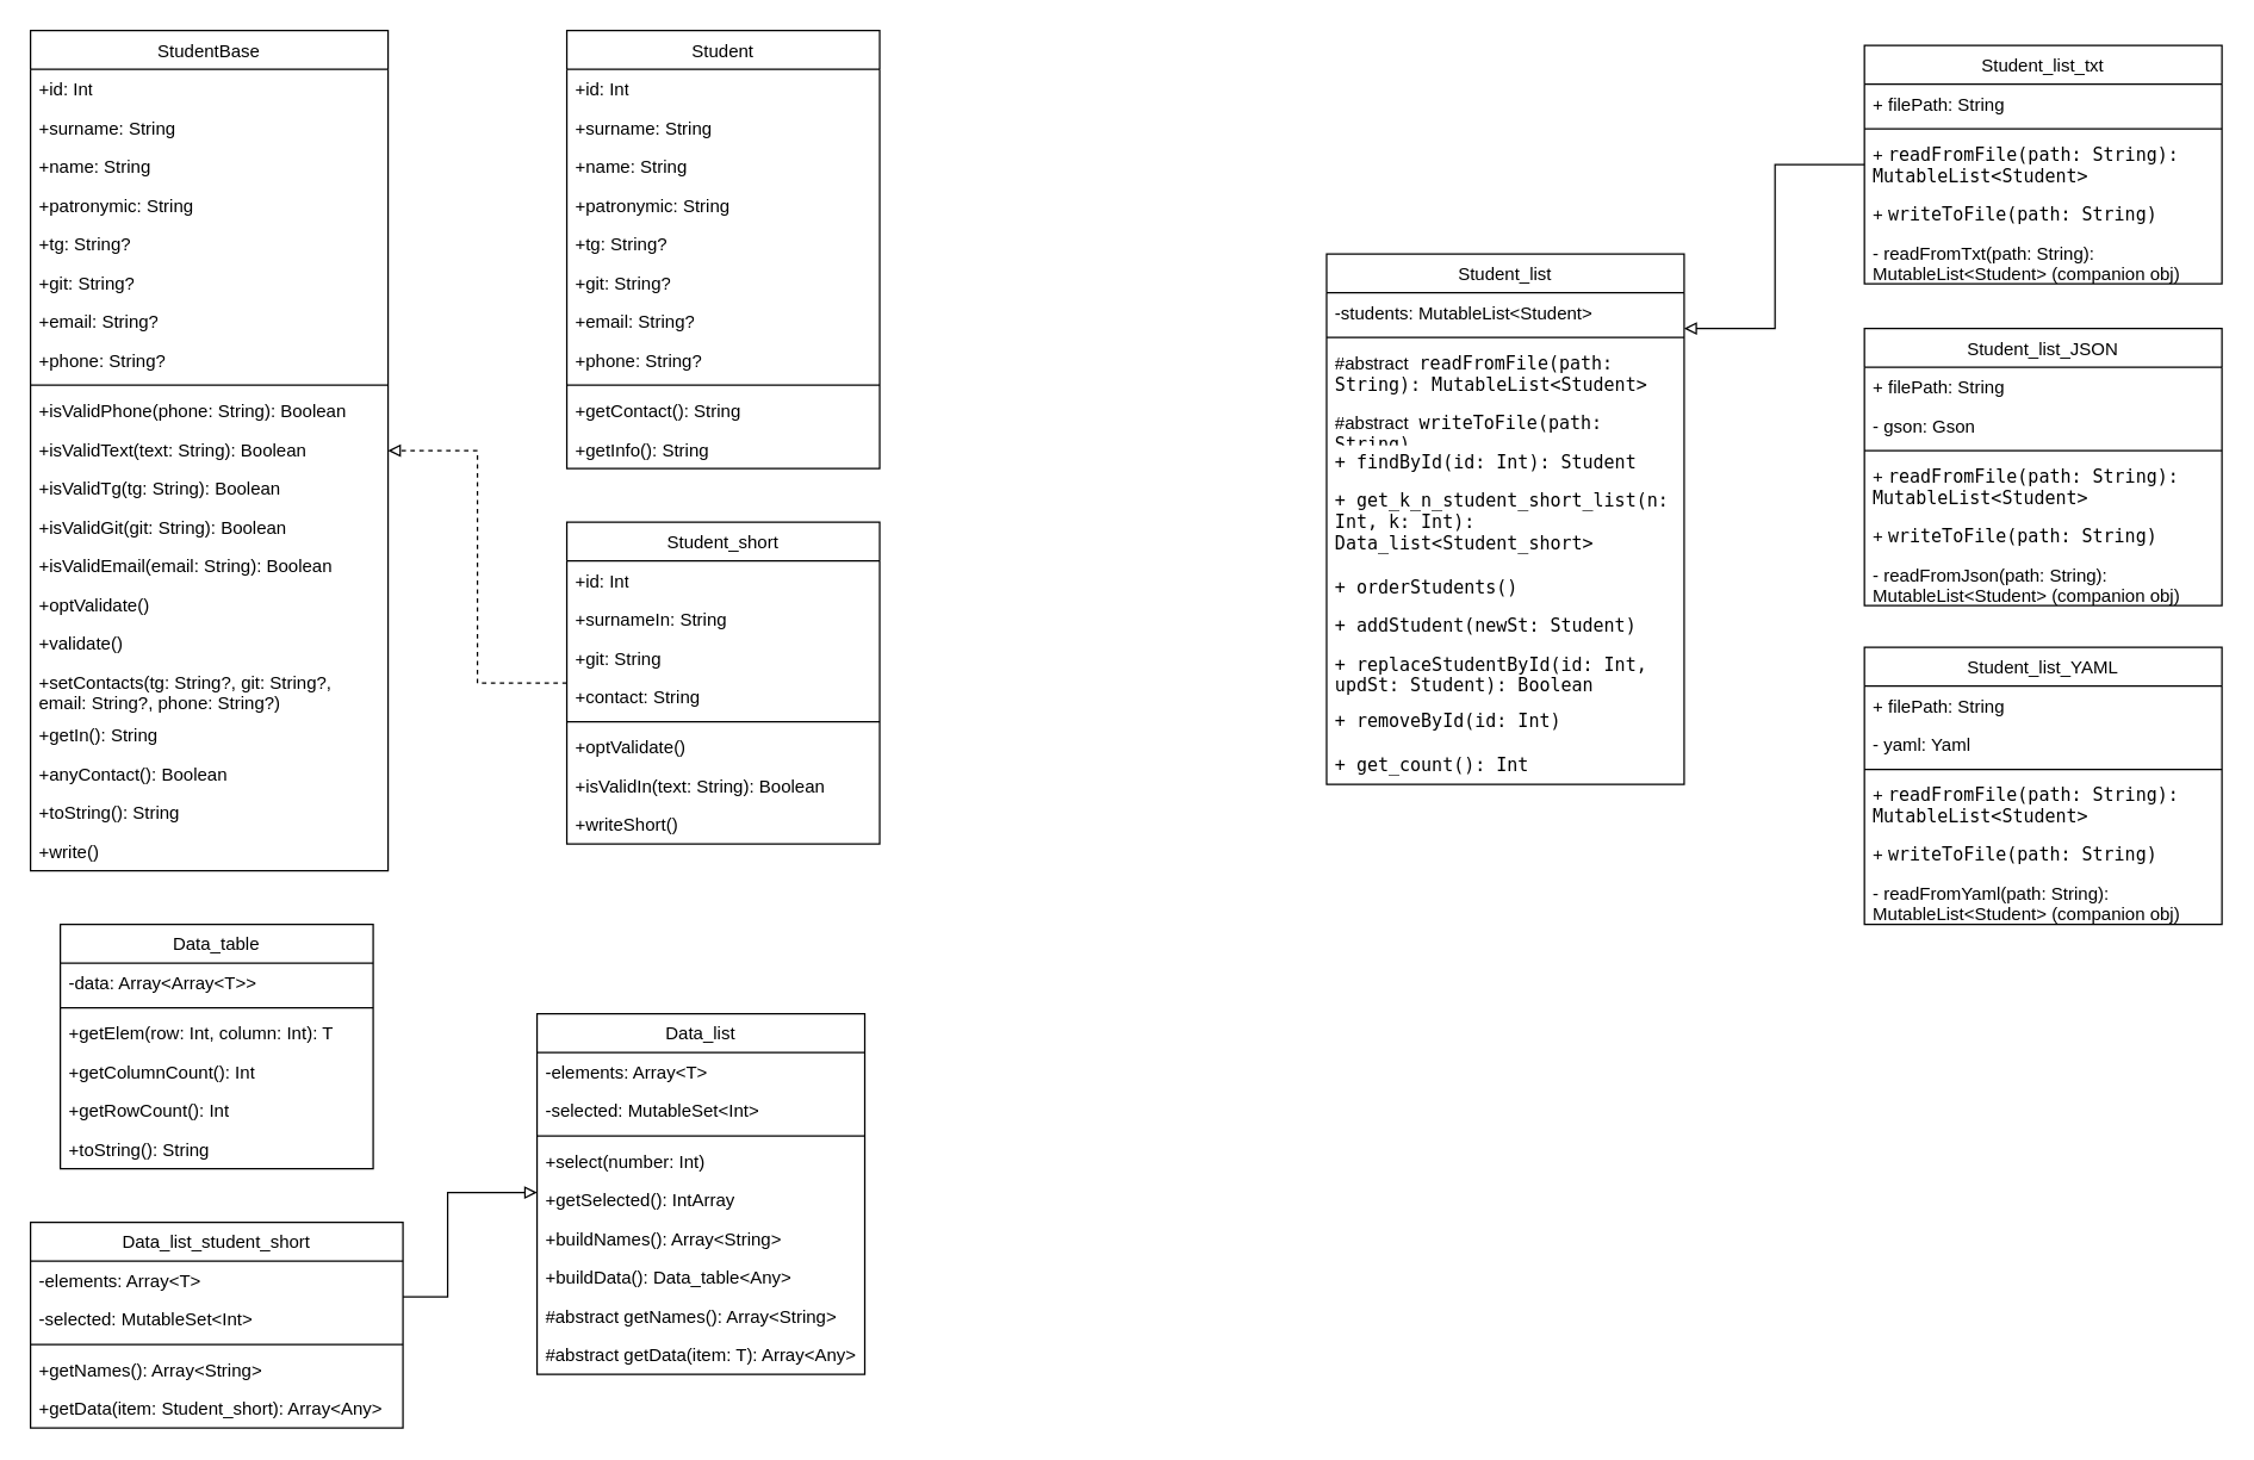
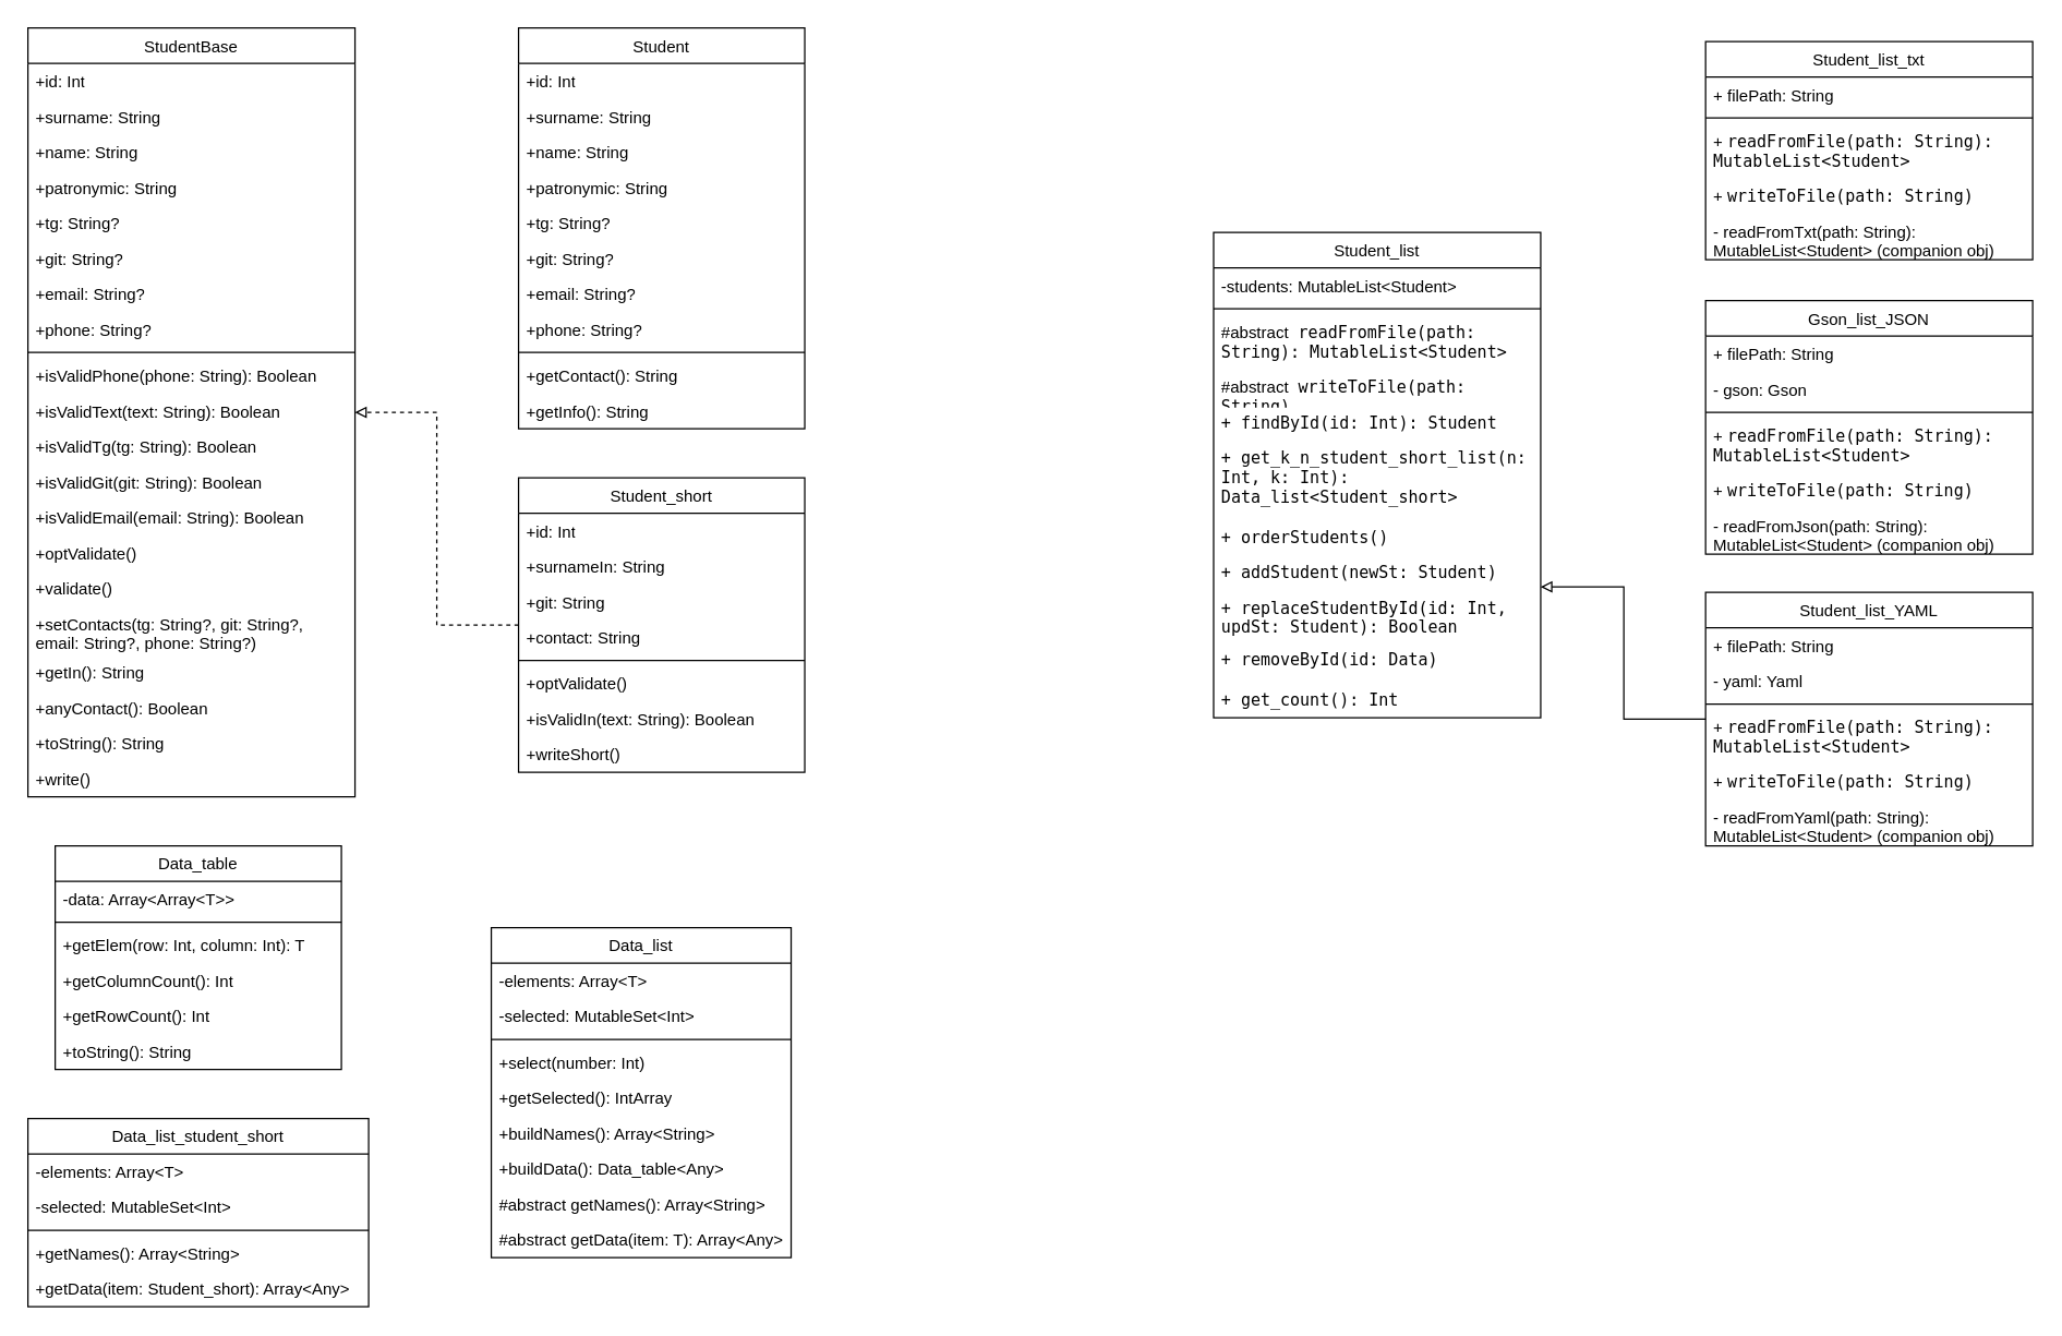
- <mxCell id="82" style="edgeStyle=orthogonalEdgeStyle;rounded=0;orthogonalLoop=1;jettySize=auto;html=1;endArrow=block;endFill=0;" edge="1" parent="1" source="83" target="70"><mxGeometry relative="1" as="geometry"><Array as="points"><mxPoint x="1191" y="110" /><mxPoint x="1191" y="220" /></Array></mxGeometry></mxCell>
- <mxCell id="89" value="&lt;span style=&quot;font-weight: 400;&quot;&gt;Student_list_JSON&lt;/span&gt;" style="swimlane;fontStyle=1;align=center;verticalAlign=top;childLayout=stackLayout;horizontal=1;startSize=26;horizontalStack=0;resizeParent=1;resizeParentMax=0;resizeLast=0;collapsible=1;marginBottom=0;whiteSpace=wrap;html=1;" vertex="1" parent="1"><mxGeometry x="1251" y="220" width="240" height="186" as="geometry" /></mxCell>
+ <mxCell id="89" value="&lt;span style=&quot;font-weight: 400;&quot;&gt;Gson_list_JSON&lt;/span&gt;" style="swimlane;fontStyle=1;align=center;verticalAlign=top;childLayout=stackLayout;horizontal=1;startSize=26;horizontalStack=0;resizeParent=1;resizeParentMax=0;resizeLast=0;collapsible=1;marginBottom=0;whiteSpace=wrap;html=1;" vertex="1" parent="1"><mxGeometry x="1251" y="220" width="240" height="186" as="geometry" /></mxCell>
+ <mxCell id="96" style="edgeStyle=orthogonalEdgeStyle;rounded=0;orthogonalLoop=1;jettySize=auto;html=1;endArrow=block;endFill=0;" edge="1" parent="1" source="97" target="70"><mxGeometry relative="1" as="geometry"><Array as="points"><mxPoint x="1191" y="527" /><mxPoint x="1191" y="430" /></Array></mxGeometry></mxCell>
- <mxCell id="80" value="&lt;span style=&quot;font-family: &amp;quot;Roboto Mono&amp;quot;, monospace; font-size: 12px; white-space-collapse: preserve;&quot;&gt;+ removeById(id: Int)&lt;/span&gt;" style="text;strokeColor=none;fillColor=none;align=left;verticalAlign=top;spacingLeft=4;spacingRight=4;overflow=hidden;rotatable=0;points=[[0,0.5],[1,0.5]];portConstraint=eastwest;whiteSpace=wrap;html=1;fontSize=12;fontColor=#000000;labelBackgroundColor=none;" vertex="1" parent="70"><mxGeometry y="300" width="240" height="30" as="geometry" /></mxCell>
+ <mxCell id="80" value="&lt;span style=&quot;font-family: &amp;quot;Roboto Mono&amp;quot;, monospace; font-size: 12px; white-space-collapse: preserve;&quot;&gt;+ removeById(id: Data)&lt;/span&gt;" style="text;strokeColor=none;fillColor=none;align=left;verticalAlign=top;spacingLeft=4;spacingRight=4;overflow=hidden;rotatable=0;points=[[0,0.5],[1,0.5]];portConstraint=eastwest;whiteSpace=wrap;html=1;fontSize=12;fontColor=#000000;labelBackgroundColor=none;" vertex="1" parent="70"><mxGeometry y="300" width="240" height="30" as="geometry" /></mxCell>
- <mxCell id="63" style="edgeStyle=orthogonalEdgeStyle;rounded=0;orthogonalLoop=1;jettySize=auto;html=1;endArrow=block;endFill=0;" parent="1" source="64" target="53" edge="1"><mxGeometry relative="1" as="geometry"><mxPoint x="300" y="940" as="sourcePoint" /><mxPoint x="340" y="800" as="targetPoint" /><Array as="points"><mxPoint x="300" y="870" /><mxPoint x="300" y="800" /></Array></mxGeometry></mxCell>
